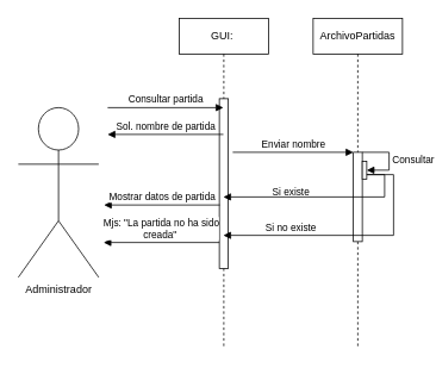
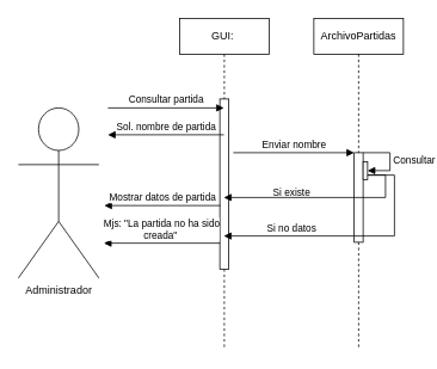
- <mxCell id="17" value="Si no existe" style="text;html=1;align=center;verticalAlign=middle;resizable=0;points=[];autosize=1;strokeColor=none;fillColor=none;fontSize=11;" parent="1" vertex="1"><mxGeometry x="285" y="240" width="80" height="30" as="geometry" /></mxCell>
+ <mxCell id="17" value="Si no datos" style="text;html=1;align=center;verticalAlign=middle;resizable=0;points=[];autosize=1;strokeColor=none;fillColor=none;fontSize=11;" parent="1" vertex="1"><mxGeometry x="285" y="240" width="80" height="30" as="geometry" /></mxCell>
